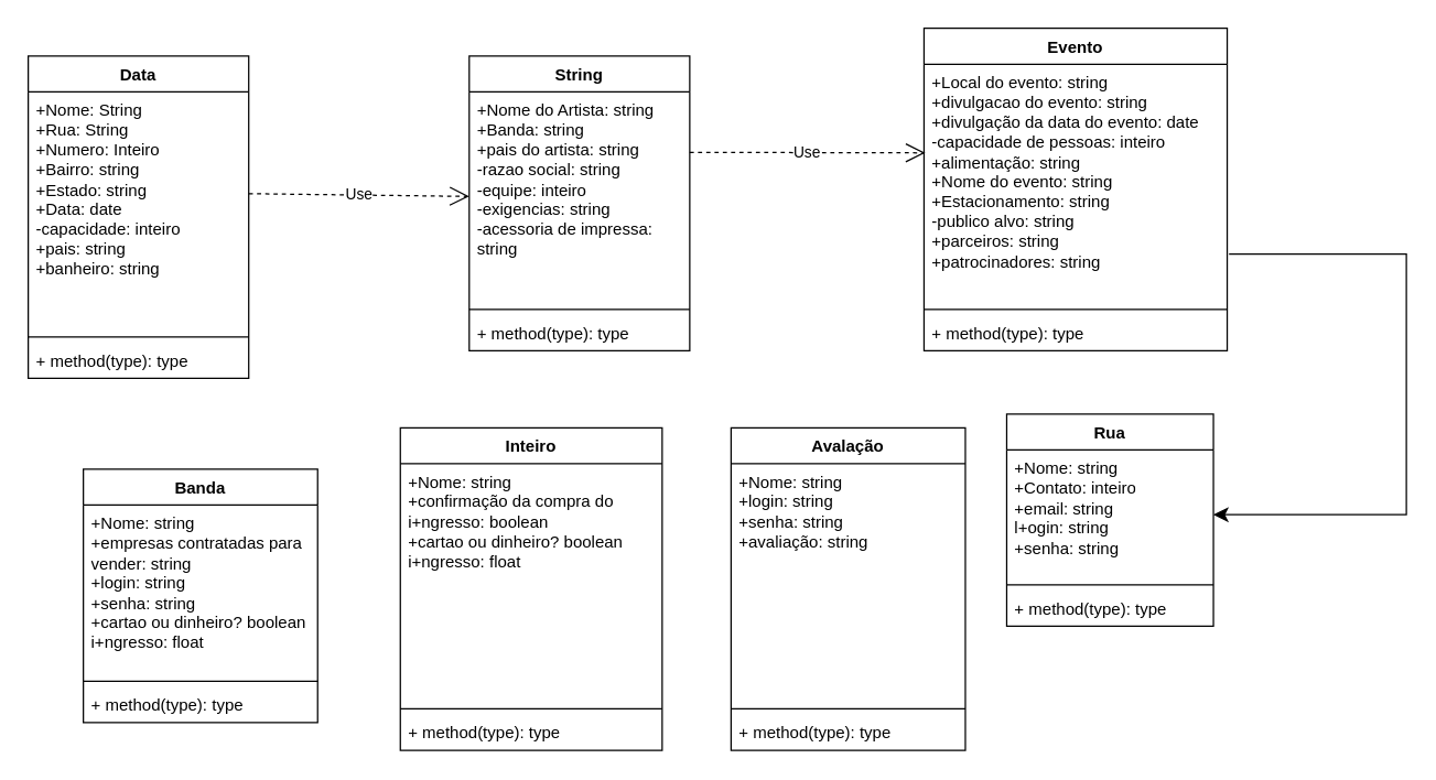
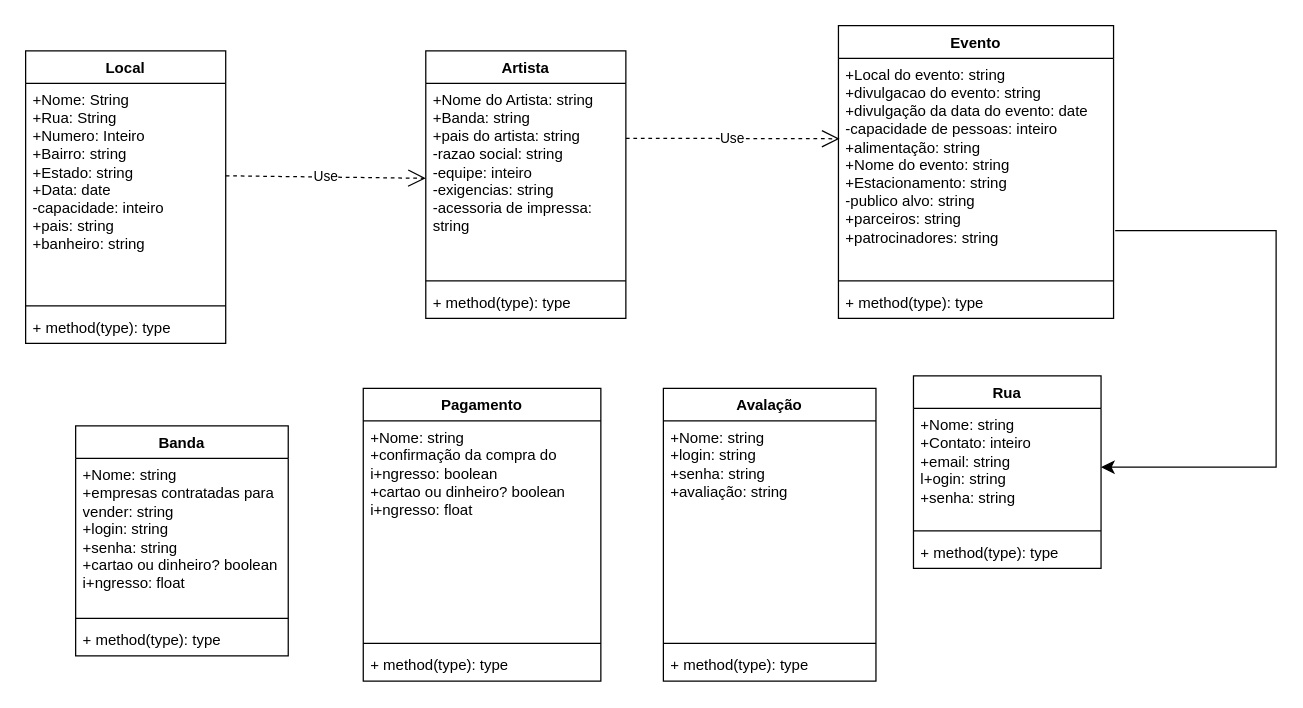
- <mxCell id="2" value="Data" style="swimlane;fontStyle=1;align=center;verticalAlign=top;childLayout=stackLayout;horizontal=1;startSize=26;horizontalStack=0;resizeParent=1;resizeParentMax=0;resizeLast=0;collapsible=1;marginBottom=0;whiteSpace=wrap;html=1;" vertex="1" parent="1"><mxGeometry x="20" y="40" width="160" height="234" as="geometry" /></mxCell>
+ <mxCell id="2" value="Local" style="swimlane;fontStyle=1;align=center;verticalAlign=top;childLayout=stackLayout;horizontal=1;startSize=26;horizontalStack=0;resizeParent=1;resizeParentMax=0;resizeLast=0;collapsible=1;marginBottom=0;whiteSpace=wrap;html=1;" vertex="1" parent="1"><mxGeometry x="20" y="40" width="160" height="234" as="geometry" /></mxCell>
- <mxCell id="6" value="String" style="swimlane;fontStyle=1;align=center;verticalAlign=top;childLayout=stackLayout;horizontal=1;startSize=26;horizontalStack=0;resizeParent=1;resizeParentMax=0;resizeLast=0;collapsible=1;marginBottom=0;whiteSpace=wrap;html=1;" vertex="1" parent="1"><mxGeometry x="340" y="40" width="160" height="214" as="geometry" /></mxCell>
+ <mxCell id="6" value="Artista" style="swimlane;fontStyle=1;align=center;verticalAlign=top;childLayout=stackLayout;horizontal=1;startSize=26;horizontalStack=0;resizeParent=1;resizeParentMax=0;resizeLast=0;collapsible=1;marginBottom=0;whiteSpace=wrap;html=1;" vertex="1" parent="1"><mxGeometry x="340" y="40" width="160" height="214" as="geometry" /></mxCell>
- <mxCell id="22" value="Inteiro" style="swimlane;fontStyle=1;align=center;verticalAlign=top;childLayout=stackLayout;horizontal=1;startSize=26;horizontalStack=0;resizeParent=1;resizeParentMax=0;resizeLast=0;collapsible=1;marginBottom=0;whiteSpace=wrap;html=1;" vertex="1" parent="1"><mxGeometry x="290" y="310" width="190" height="234" as="geometry" /></mxCell>
+ <mxCell id="22" value="Pagamento" style="swimlane;fontStyle=1;align=center;verticalAlign=top;childLayout=stackLayout;horizontal=1;startSize=26;horizontalStack=0;resizeParent=1;resizeParentMax=0;resizeLast=0;collapsible=1;marginBottom=0;whiteSpace=wrap;html=1;" vertex="1" parent="1"><mxGeometry x="290" y="310" width="190" height="234" as="geometry" /></mxCell>
